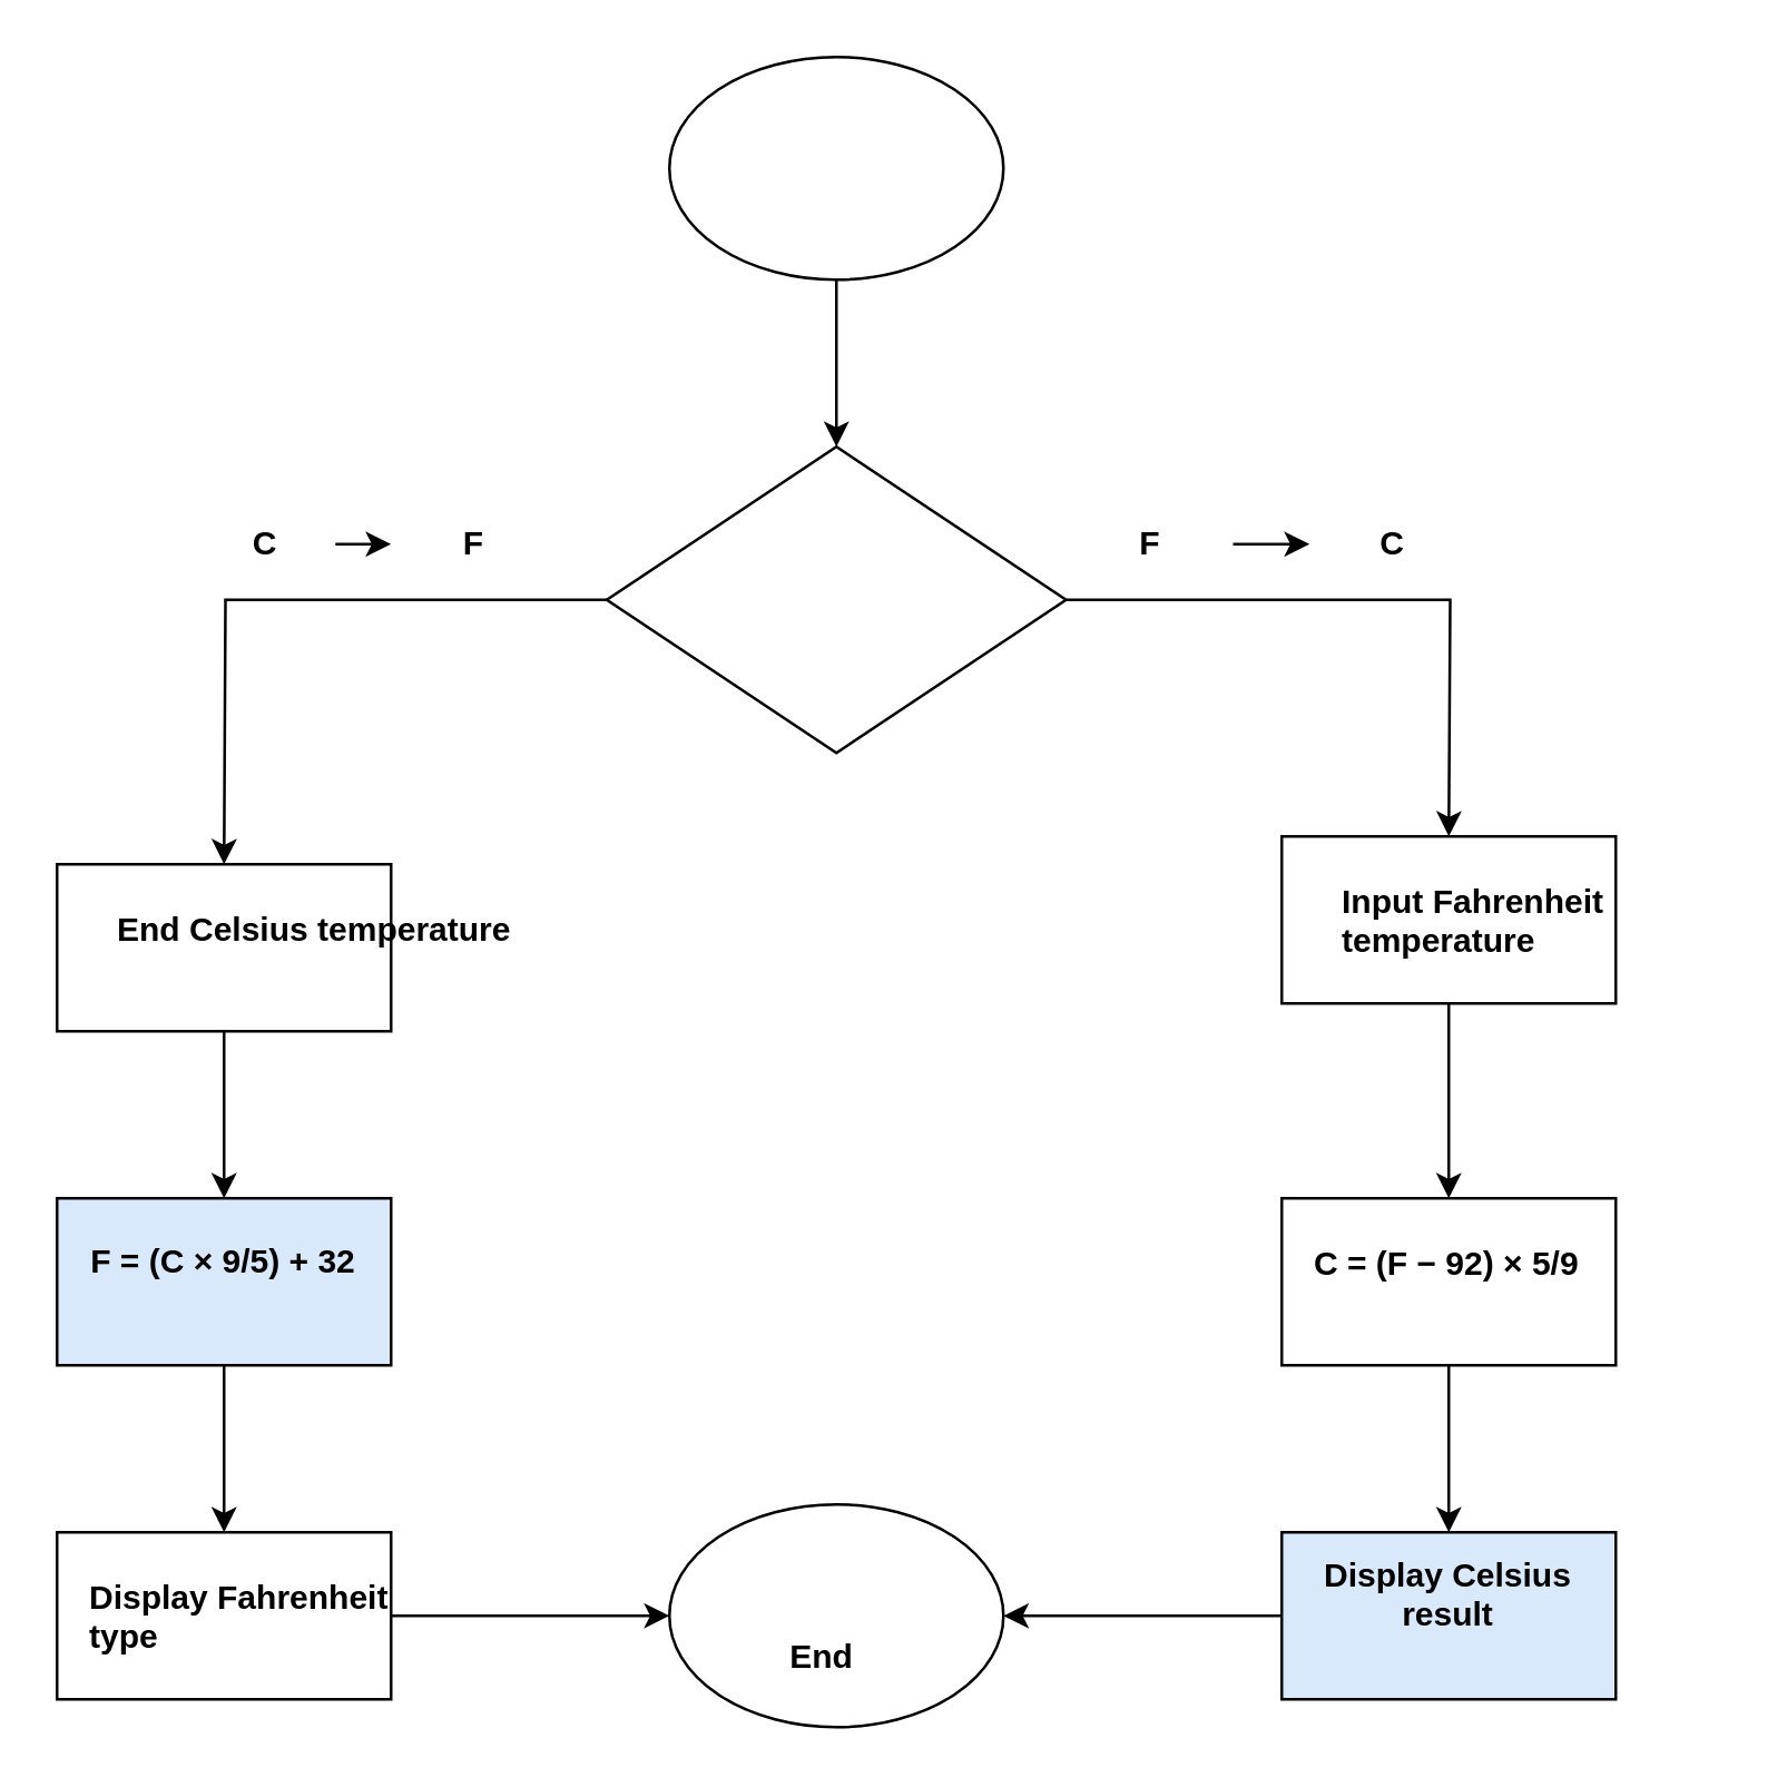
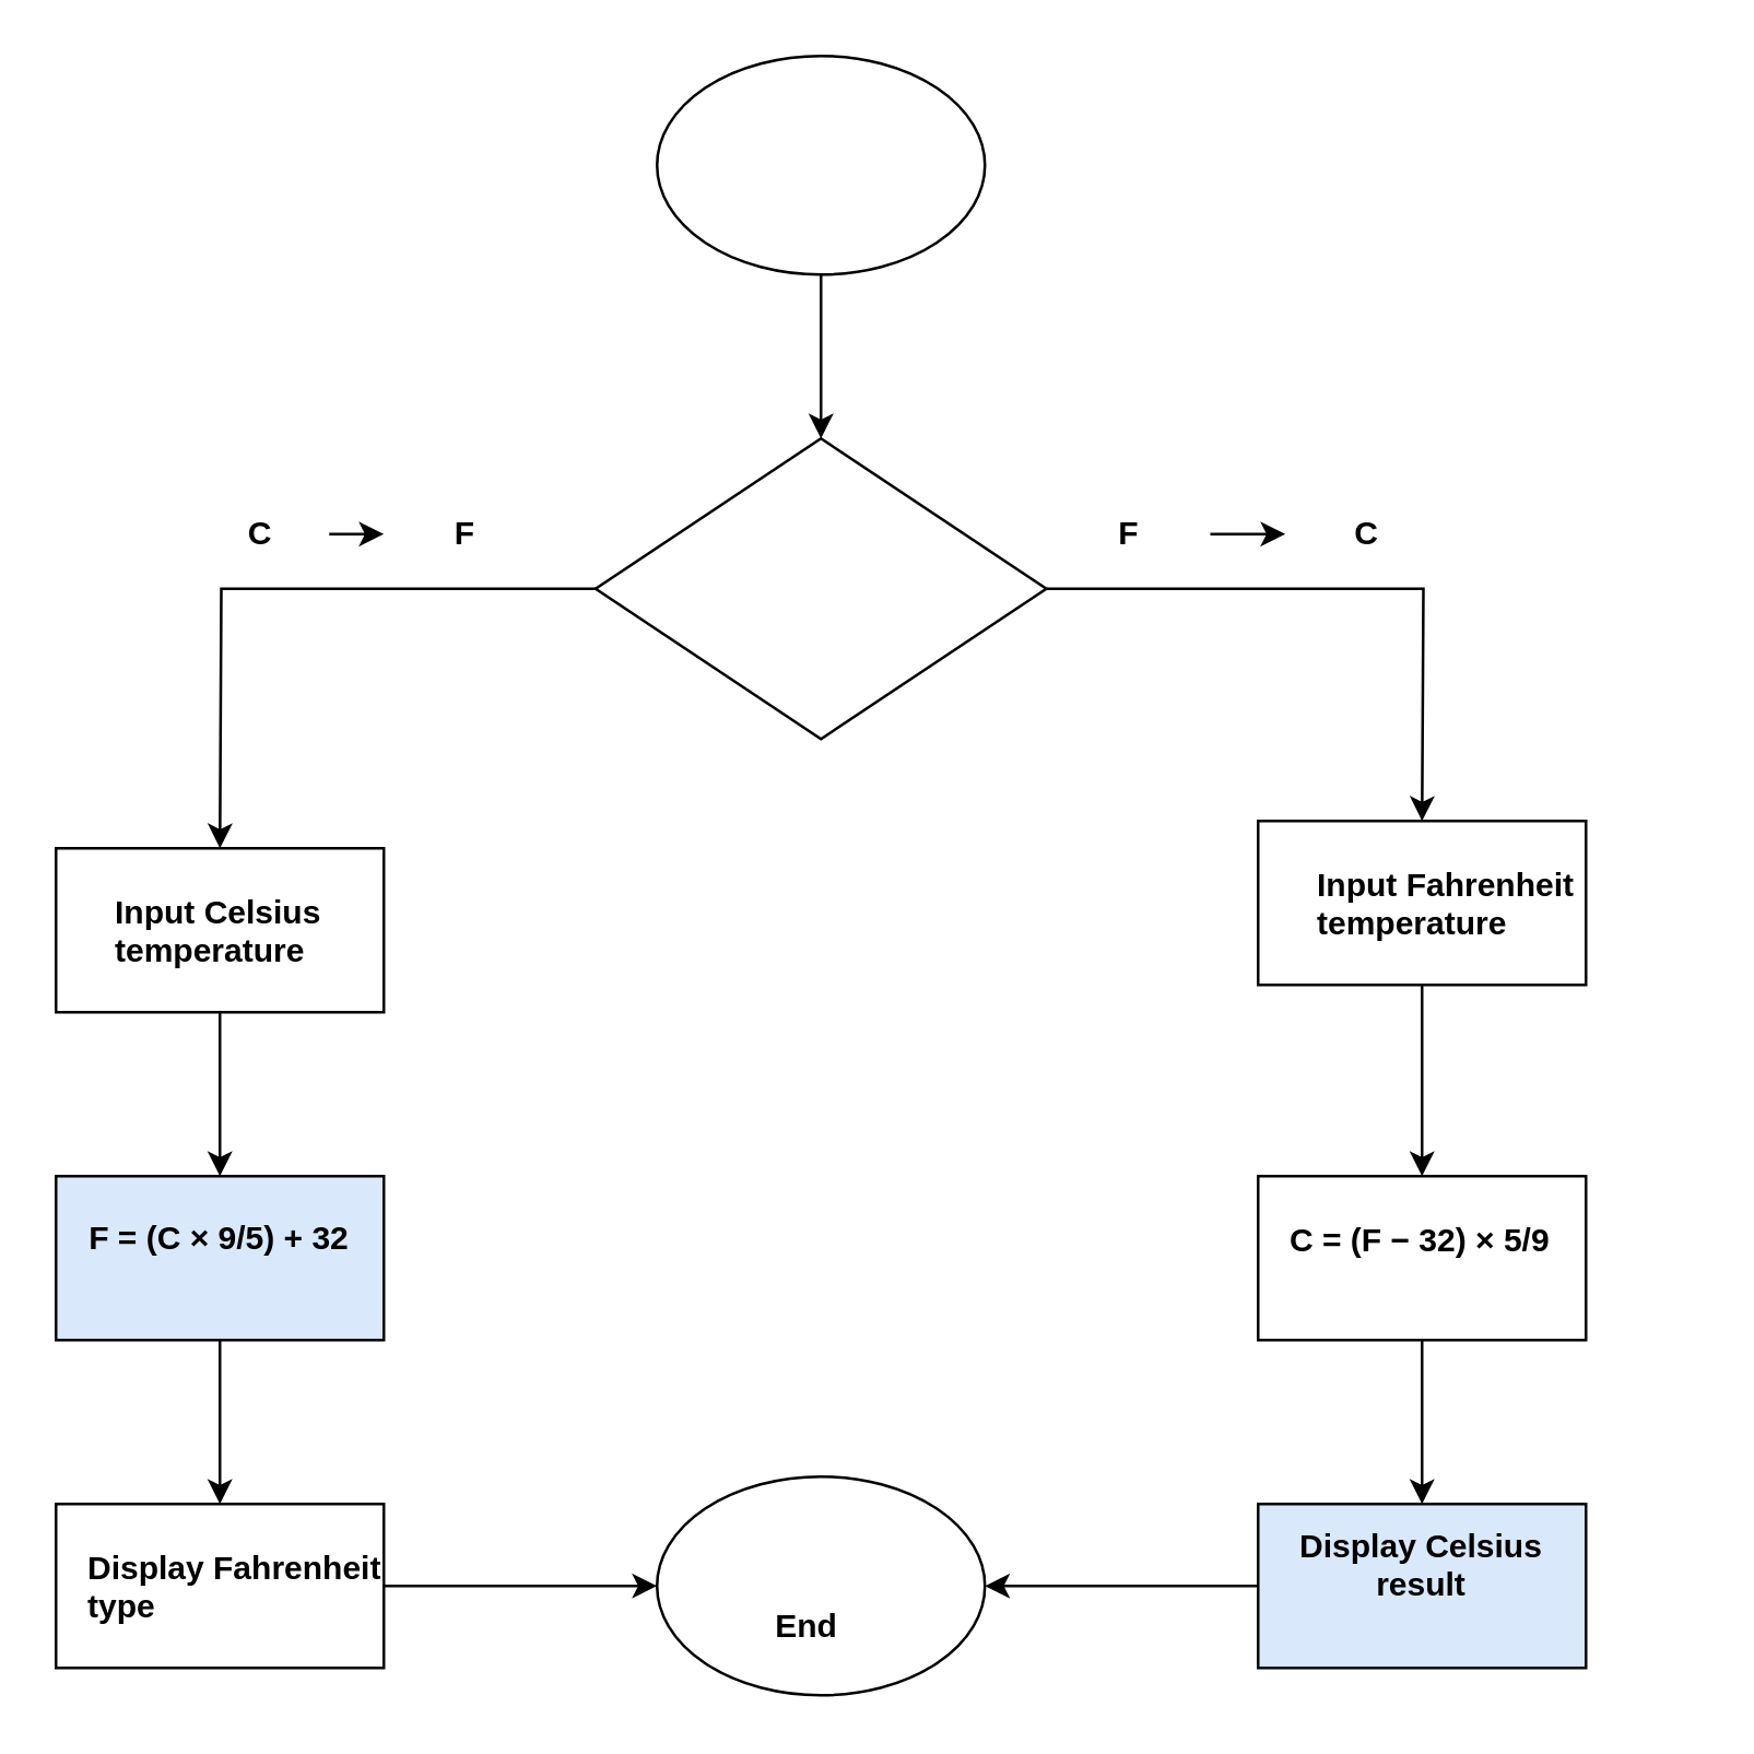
- <mxCell id="27" value="End Celsius temperature" style="text;whiteSpace=wrap;html=1;fontStyle=1" vertex="1" parent="1"><mxGeometry x="40" y="320" width="150" height="60" as="geometry" /></mxCell>
+ <mxCell id="27" value="Input Celsius temperature" style="text;whiteSpace=wrap;html=1;fontStyle=1" vertex="1" parent="1"><mxGeometry x="40" y="320" width="150" height="60" as="geometry" /></mxCell>
- <mxCell id="30" value="C = (F − 92) × 5/9" style="text;whiteSpace=wrap;html=1;fontStyle=1" vertex="1" parent="1"><mxGeometry x="470" y="440" width="130" height="40" as="geometry" /></mxCell>
+ <mxCell id="30" value="C = (F − 32) × 5/9" style="text;whiteSpace=wrap;html=1;fontStyle=1" vertex="1" parent="1"><mxGeometry x="470" y="440" width="130" height="40" as="geometry" /></mxCell>
